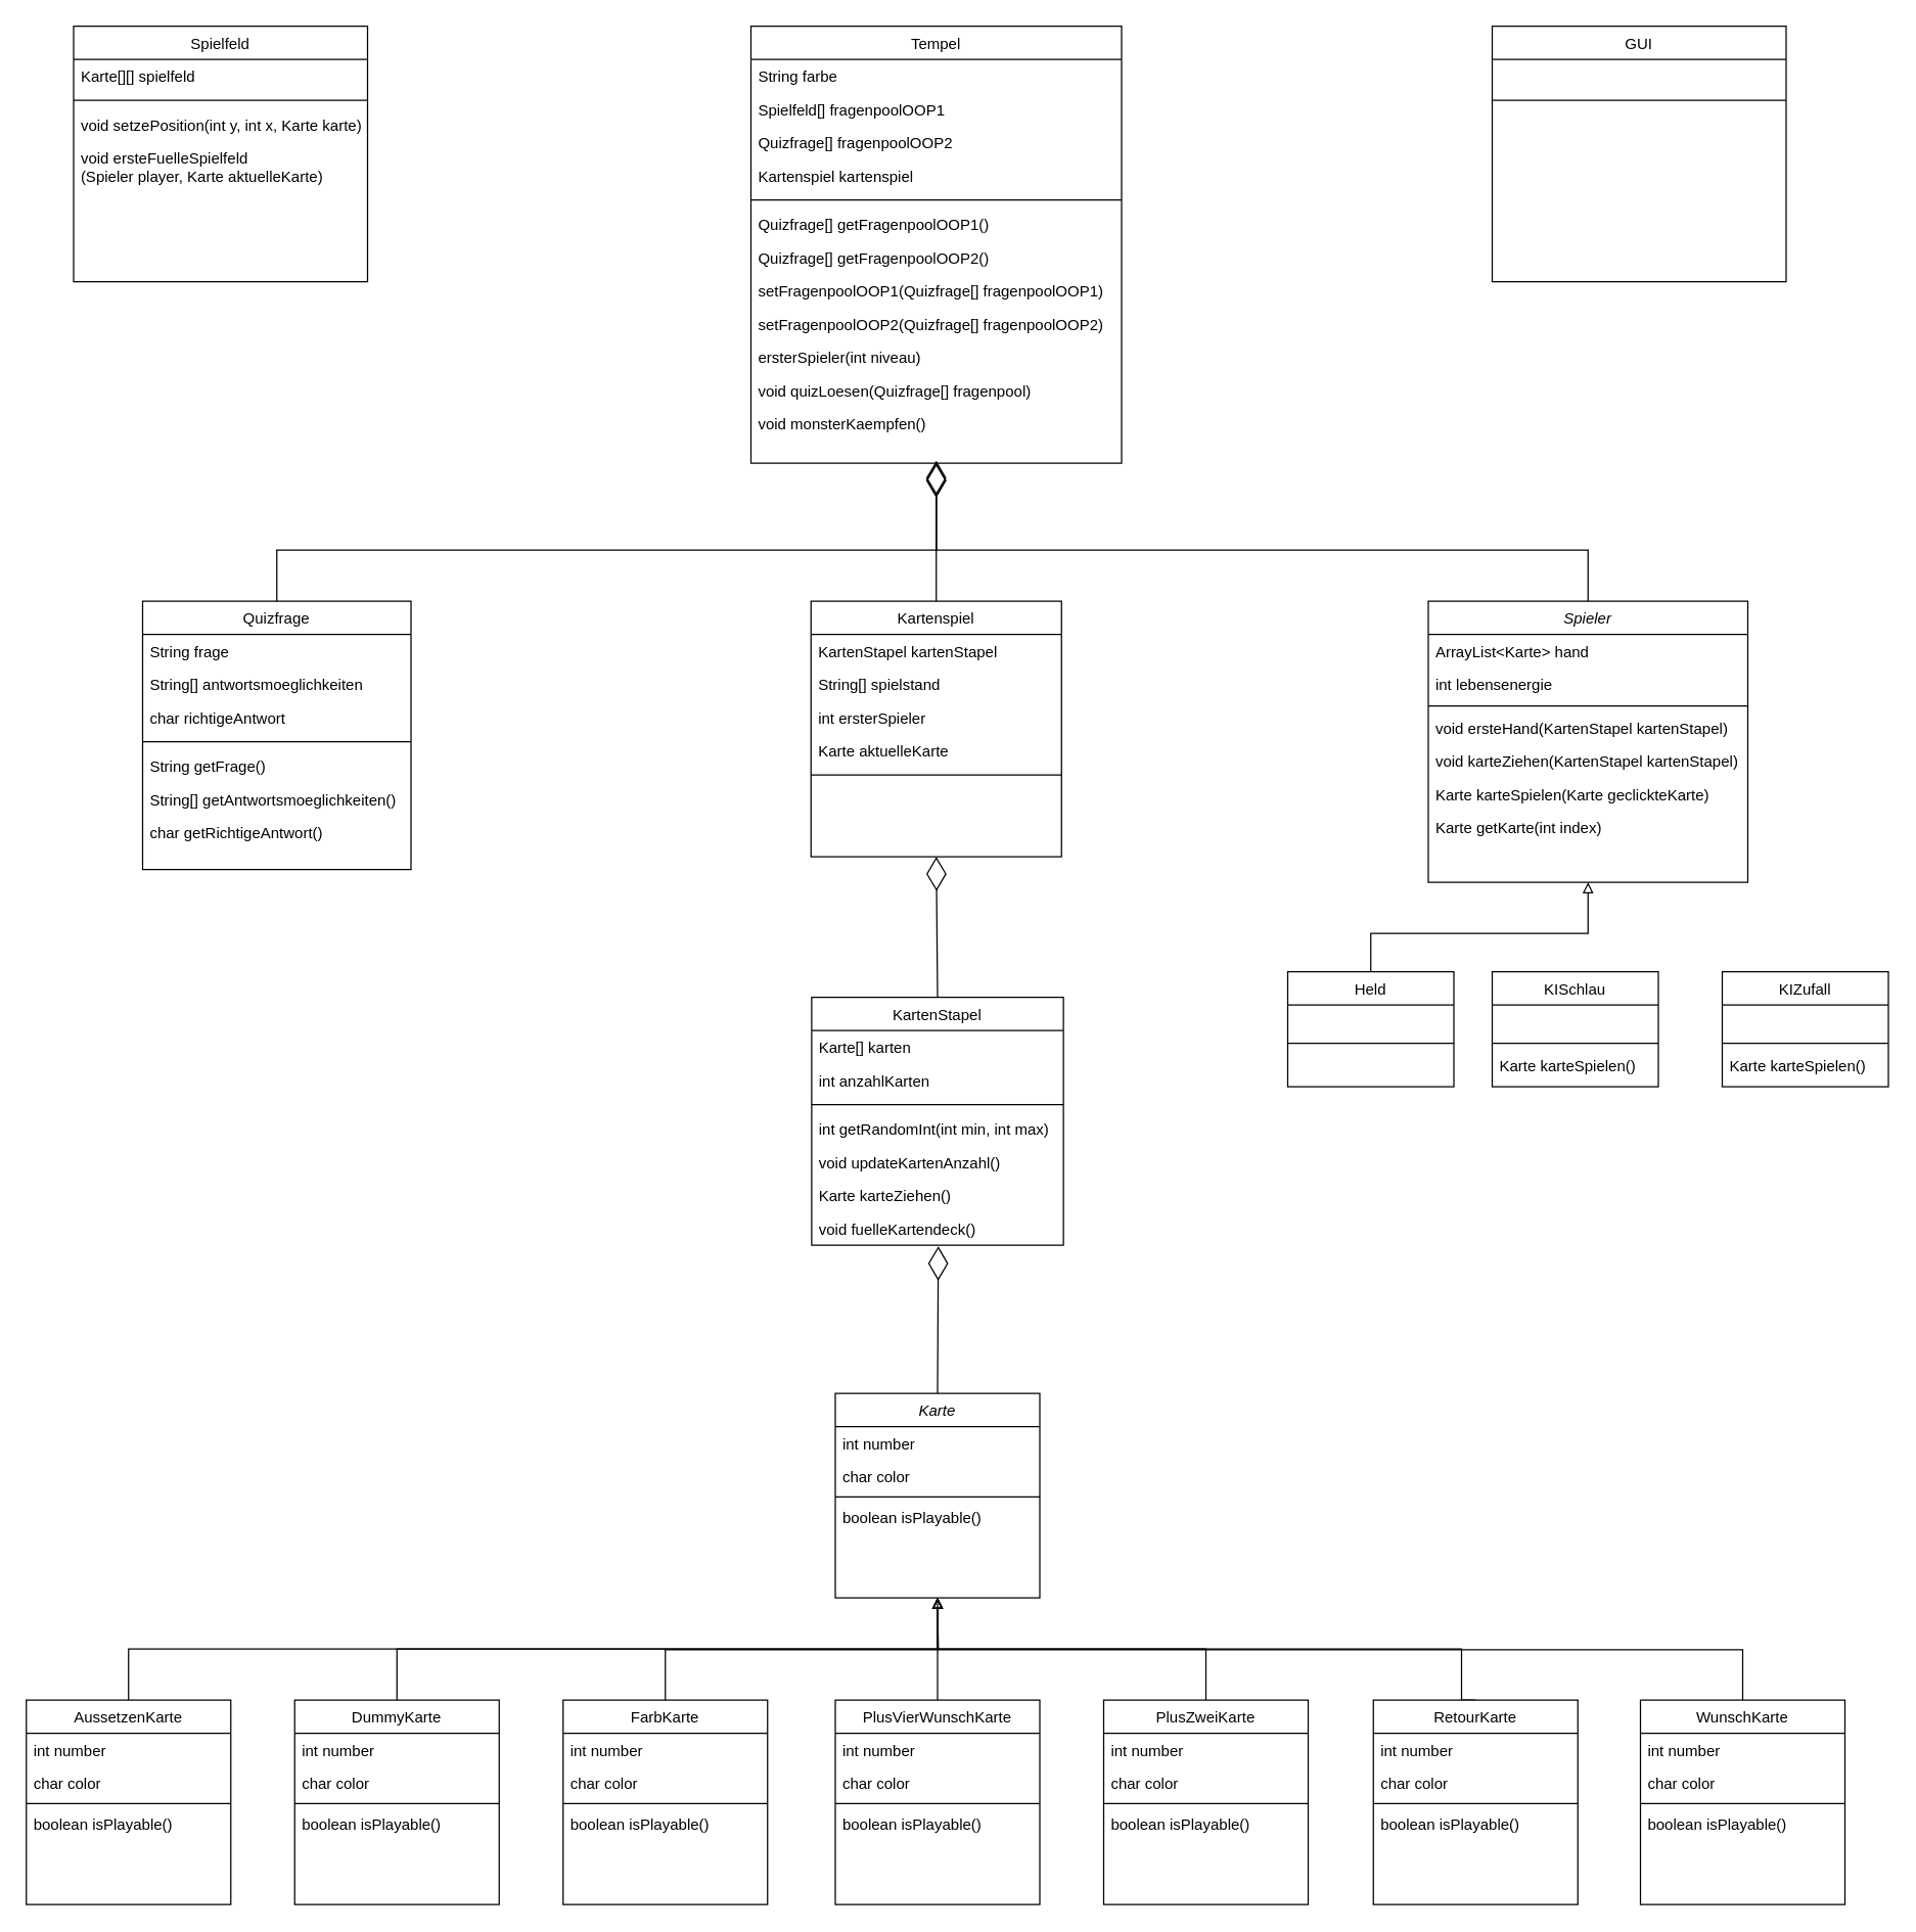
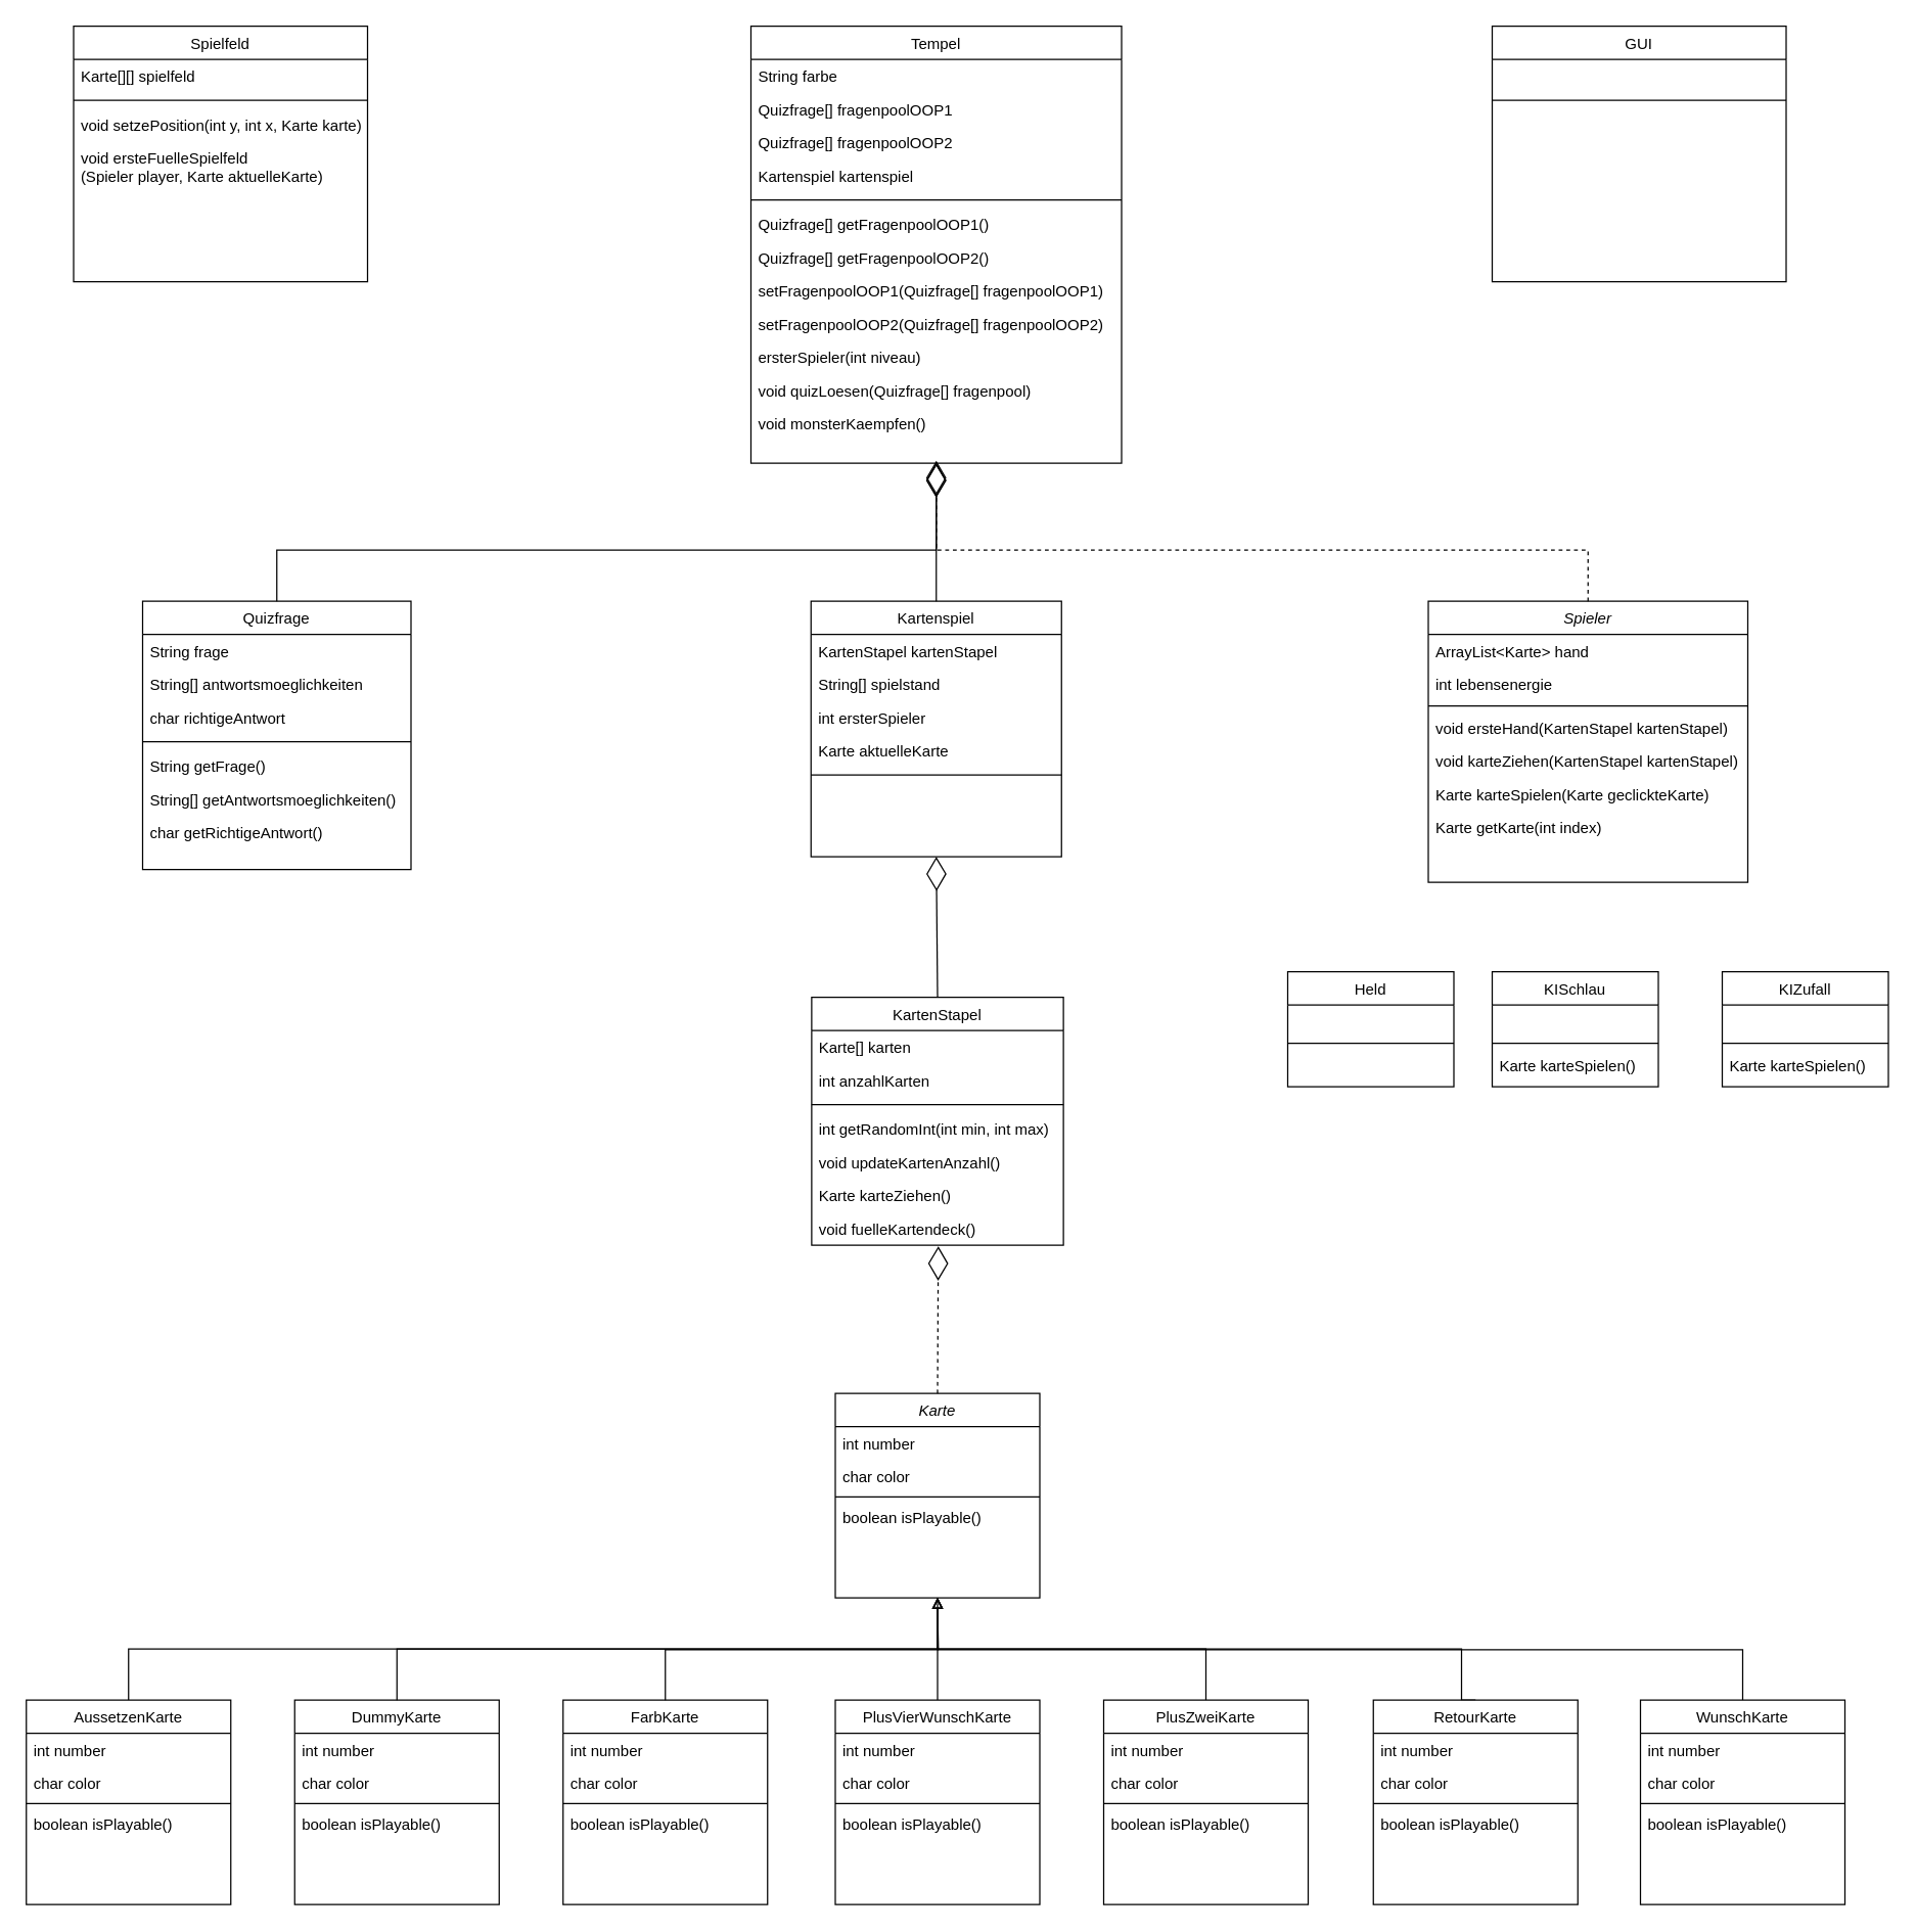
- <mxCell id="98" value="Spielfeld[] fragenpoolOOP1" style="text;align=left;verticalAlign=top;spacingLeft=4;spacingRight=4;overflow=hidden;rotatable=0;points=[[0,0.5],[1,0.5]];portConstraint=eastwest;rounded=0;shadow=0;html=0;" parent="96" vertex="1"><mxGeometry y="52" width="290" height="26" as="geometry" /></mxCell>
+ <mxCell id="98" value="Quizfrage[] fragenpoolOOP1" style="text;align=left;verticalAlign=top;spacingLeft=4;spacingRight=4;overflow=hidden;rotatable=0;points=[[0,0.5],[1,0.5]];portConstraint=eastwest;rounded=0;shadow=0;html=0;" parent="96" vertex="1"><mxGeometry y="52" width="290" height="26" as="geometry" /></mxCell>
- <mxCell id="112" value="" style="endArrow=diamondThin;endFill=0;endSize=24;html=1;rounded=0;exitX=0.5;exitY=0;exitDx=0;exitDy=0;entryX=0.5;entryY=1;entryDx=0;entryDy=0;" parent="1" source="8" target="96" edge="1"><mxGeometry width="160" relative="1" as="geometry"><mxPoint x="742" y="480" as="sourcePoint" /><mxPoint x="737" y="360" as="targetPoint" /><Array as="points"><mxPoint x="1242" y="430" /><mxPoint x="732" y="430" /></Array></mxGeometry></mxCell>
+ <mxCell id="112" value="" style="endArrow=diamondThin;endFill=0;endSize=24;html=1;rounded=0;exitX=0.5;exitY=0;exitDx=0;exitDy=0;entryX=0.5;entryY=1;entryDx=0;entryDy=0;dashed=1;" parent="1" source="8" target="96" edge="1"><mxGeometry width="160" relative="1" as="geometry"><mxPoint x="742" y="480" as="sourcePoint" /><mxPoint x="737" y="360" as="targetPoint" /><Array as="points"><mxPoint x="1242" y="430" /><mxPoint x="732" y="430" /></Array></mxGeometry></mxCell>
- <mxCell id="39" style="edgeStyle=orthogonalEdgeStyle;rounded=0;orthogonalLoop=1;jettySize=auto;html=1;exitX=0.5;exitY=0;exitDx=0;exitDy=0;entryX=0.5;entryY=1;entryDx=0;entryDy=0;endArrow=block;endFill=0;" parent="1" source="40" target="8" edge="1"><mxGeometry relative="1" as="geometry"><Array as="points"><mxPoint x="1072" y="730" /><mxPoint x="1242" y="730" /></Array></mxGeometry></mxCell>
- <mxCell id="111" value="" style="endArrow=diamondThin;endFill=0;endSize=24;html=1;rounded=0;exitX=0.5;exitY=0;exitDx=0;exitDy=0;entryX=0.503;entryY=1.033;entryDx=0;entryDy=0;entryPerimeter=0;" parent="1" source="16" target="74" edge="1"><mxGeometry width="160" relative="1" as="geometry"><mxPoint x="735" y="1100" as="sourcePoint" /><mxPoint x="735" y="970" as="targetPoint" /></mxGeometry></mxCell>
+ <mxCell id="111" value="" style="endArrow=diamondThin;endFill=0;endSize=24;html=1;rounded=0;exitX=0.5;exitY=0;exitDx=0;exitDy=0;entryX=0.503;entryY=1.033;entryDx=0;entryDy=0;entryPerimeter=0;dashed=1;" parent="1" source="16" target="74" edge="1"><mxGeometry width="160" relative="1" as="geometry"><mxPoint x="735" y="1100" as="sourcePoint" /><mxPoint x="735" y="970" as="targetPoint" /></mxGeometry></mxCell>
